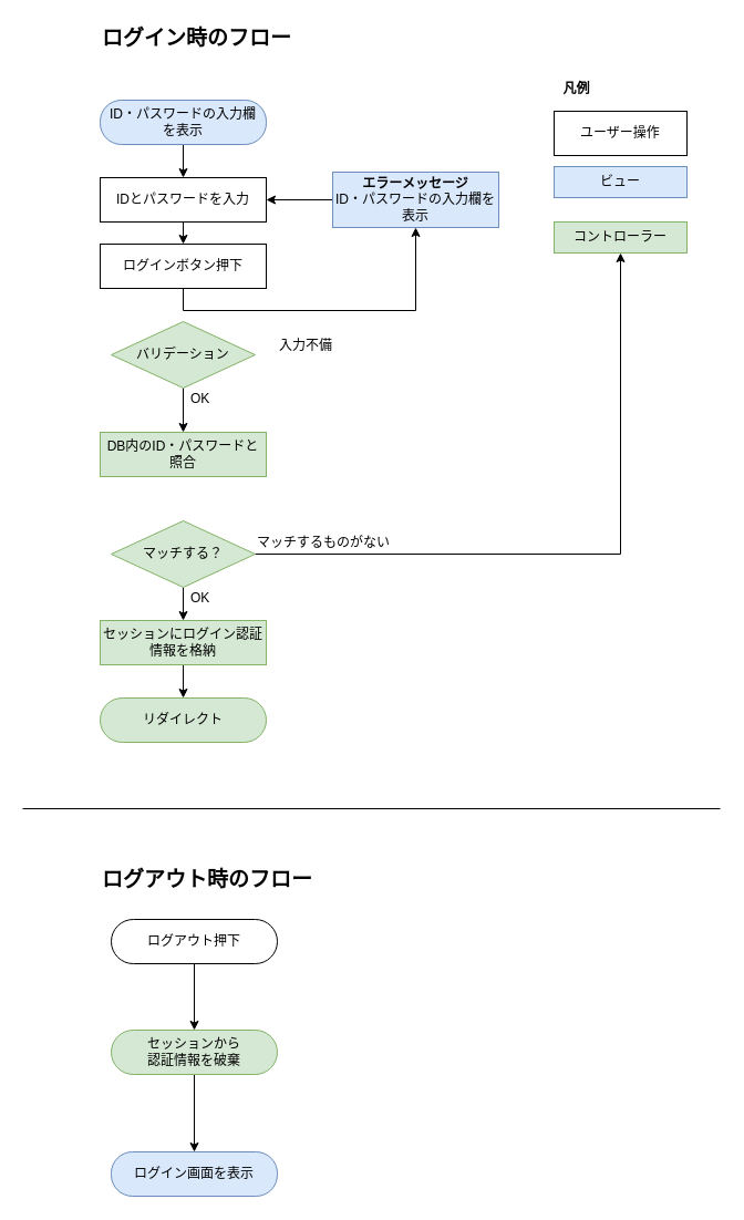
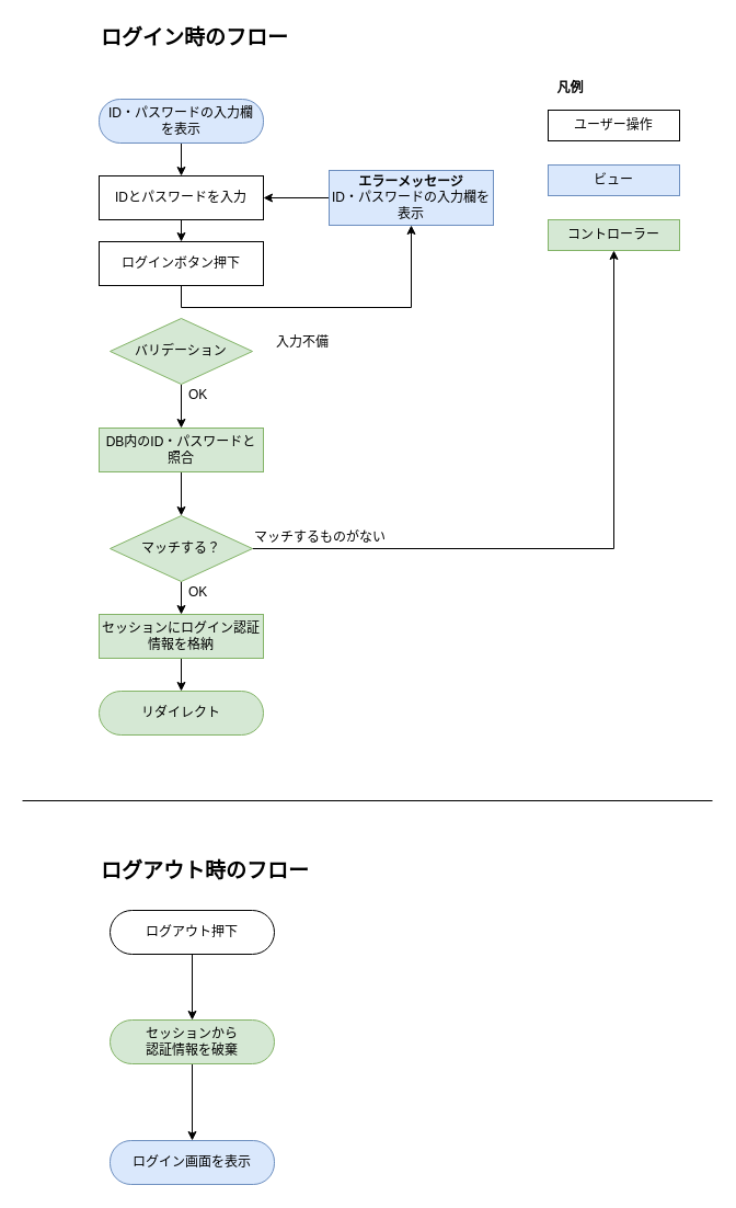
- <mxCell id="24" value="ユーザー操作" style="rounded=0;whiteSpace=wrap;html=1;align=center;" parent="1" vertex="1"><mxGeometry x="500" y="100" width="120" height="40" as="geometry" /></mxCell>
+ <mxCell id="24" value="ユーザー操作" style="rounded=0;whiteSpace=wrap;html=1;align=center;" parent="1" vertex="1"><mxGeometry x="500" y="100" width="120" height="28" as="geometry" /></mxCell>
+ <mxCell id="12" style="edgeStyle=orthogonalEdgeStyle;rounded=0;orthogonalLoop=1;jettySize=auto;html=1;exitX=0.5;exitY=1;exitDx=0;exitDy=0;entryX=0.5;entryY=0;entryDx=0;entryDy=0;" parent="1" source="13" target="16" edge="1"><mxGeometry relative="1" as="geometry" /></mxCell>
